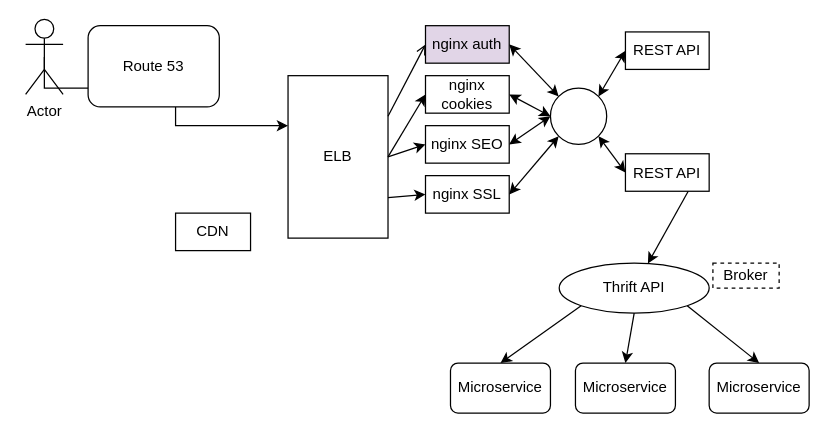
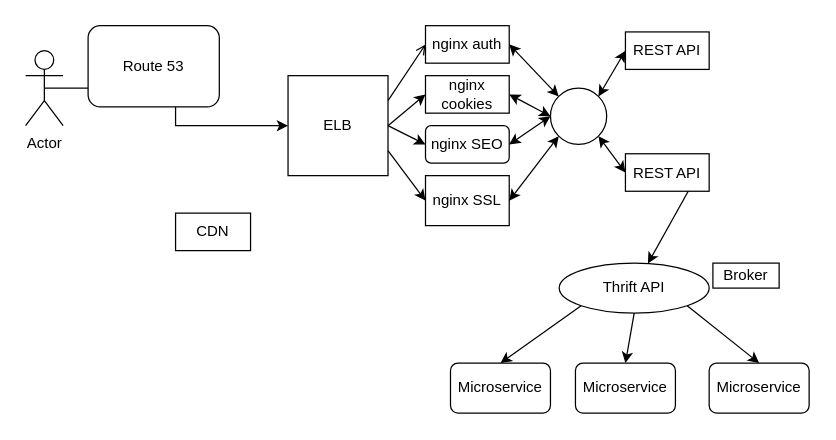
- <mxCell id="7" value="nginx auth" style="rounded=0;whiteSpace=wrap;html=1;fillColor=#e1d5e7;" vertex="1" parent="1"><mxGeometry x="340" y="20" width="67" height="30" as="geometry" /></mxCell>
+ <mxCell id="7" value="nginx auth" style="rounded=0;whiteSpace=wrap;html=1;" vertex="1" parent="1"><mxGeometry x="340" y="20" width="67" height="30" as="geometry" /></mxCell>
- <mxCell id="3" value="Actor" style="shape=umlActor;verticalLabelPosition=bottom;labelBackgroundColor=#ffffff;verticalAlign=top;html=1;" vertex="1" parent="1"><mxGeometry x="20" y="15" width="30" height="60" as="geometry" /></mxCell>
+ <mxCell id="3" value="Actor" style="shape=umlActor;verticalLabelPosition=bottom;labelBackgroundColor=#ffffff;verticalAlign=top;html=1;" vertex="1" parent="1"><mxGeometry x="20" y="40" width="30" height="60" as="geometry" /></mxCell>
- <mxCell id="27" value="nginx SEO" style="rounded=0;whiteSpace=wrap;html=1;" vertex="1" parent="1"><mxGeometry x="340" y="100" width="67" height="30" as="geometry" /></mxCell>
+ <mxCell id="27" value="nginx SEO" style="whiteSpace=wrap;html=1;rounded=1;" vertex="1" parent="1"><mxGeometry x="340" y="100" width="67" height="30" as="geometry" /></mxCell>
- <mxCell id="6" value="ELB" style="whiteSpace=wrap;html=1;aspect=fixed;" vertex="1" parent="1"><mxGeometry x="230" y="60" width="80" height="130" as="geometry" /></mxCell>
+ <mxCell id="6" value="ELB" style="whiteSpace=wrap;html=1;aspect=fixed;" vertex="1" parent="1"><mxGeometry x="230" y="60" width="80" height="80" as="geometry" /></mxCell>
- <mxCell id="8" value="nginx SSL" style="rounded=0;whiteSpace=wrap;html=1;" vertex="1" parent="1"><mxGeometry x="340" y="140" width="67" height="30" as="geometry" /></mxCell>
+ <mxCell id="8" value="nginx SSL" style="rounded=0;whiteSpace=wrap;html=1;" vertex="1" parent="1"><mxGeometry x="340" y="140" width="67" height="40" as="geometry" /></mxCell>
- <mxCell id="26" value="Broker" style="rounded=0;whiteSpace=wrap;html=1;dashed=1;" vertex="1" parent="1"><mxGeometry x="570" y="210" width="53" height="20" as="geometry" /></mxCell>
+ <mxCell id="26" value="Broker" style="rounded=0;whiteSpace=wrap;html=1;" vertex="1" parent="1"><mxGeometry x="570" y="210" width="53" height="20" as="geometry" /></mxCell>
